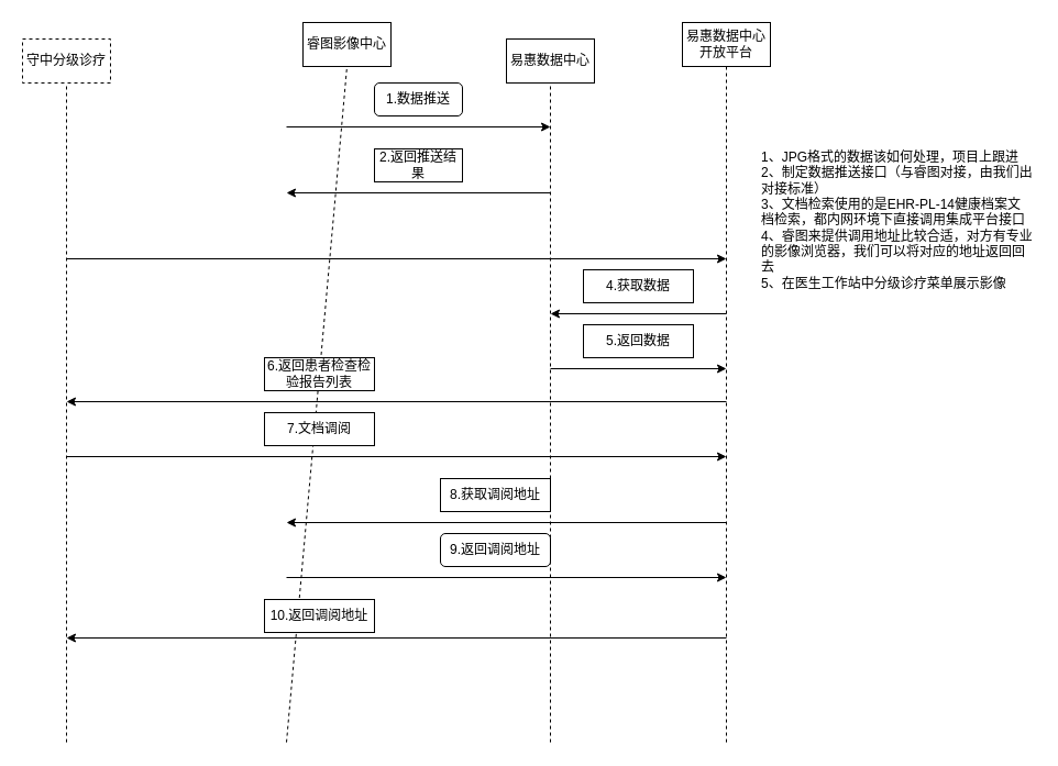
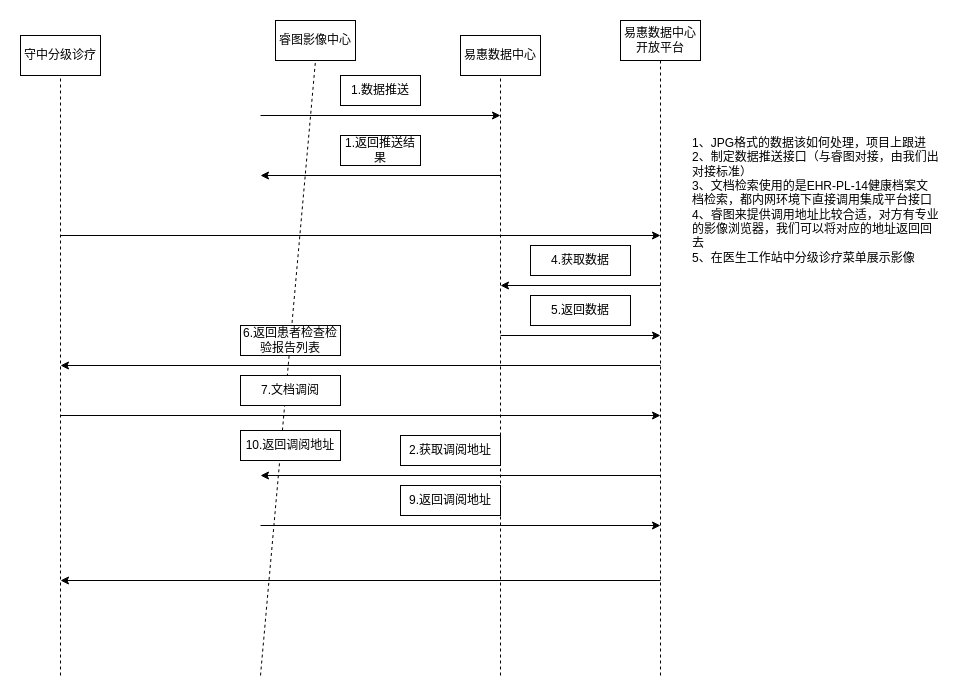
- <mxCell id="2" value="守中分级诊疗" style="rounded=0;whiteSpace=wrap;html=1;dashed=1;" vertex="1" parent="1"><mxGeometry x="20" y="35" width="80" height="40" as="geometry" /></mxCell>
+ <mxCell id="2" value="守中分级诊疗" style="rounded=0;whiteSpace=wrap;html=1;" vertex="1" parent="1"><mxGeometry x="20" y="35" width="80" height="40" as="geometry" /></mxCell>
- <mxCell id="9" value="1.数据推送" style="whiteSpace=wrap;html=1;rounded=1;" vertex="1" parent="1"><mxGeometry x="340" y="75" width="80" height="30" as="geometry" /></mxCell>
+ <mxCell id="9" value="1.数据推送" style="rounded=0;whiteSpace=wrap;html=1;" vertex="1" parent="1"><mxGeometry x="340" y="75" width="80" height="30" as="geometry" /></mxCell>
- <mxCell id="10" value="2.返回推送结果" style="rounded=0;whiteSpace=wrap;html=1;" vertex="1" parent="1"><mxGeometry x="340" y="135" width="80" height="30" as="geometry" /></mxCell>
+ <mxCell id="10" value="1.返回推送结果" style="rounded=0;whiteSpace=wrap;html=1;" vertex="1" parent="1"><mxGeometry x="340" y="135" width="80" height="30" as="geometry" /></mxCell>
- <mxCell id="24" value="8.获取调阅地址" style="rounded=0;whiteSpace=wrap;html=1;" vertex="1" parent="1"><mxGeometry x="400" y="435" width="100" height="30" as="geometry" /></mxCell>
+ <mxCell id="24" value="2.获取调阅地址" style="rounded=0;whiteSpace=wrap;html=1;" vertex="1" parent="1"><mxGeometry x="400" y="435" width="100" height="30" as="geometry" /></mxCell>
- <mxCell id="26" value="9.返回调阅地址" style="whiteSpace=wrap;html=1;rounded=1;" vertex="1" parent="1"><mxGeometry x="400" y="485" width="100" height="30" as="geometry" /></mxCell>
+ <mxCell id="26" value="9.返回调阅地址" style="rounded=0;whiteSpace=wrap;html=1;" vertex="1" parent="1"><mxGeometry x="400" y="485" width="100" height="30" as="geometry" /></mxCell>
- <mxCell id="28" value="10.返回调阅地址" style="rounded=0;whiteSpace=wrap;html=1;" vertex="1" parent="1"><mxGeometry x="240" y="545" width="100" height="30" as="geometry" /></mxCell>
+ <mxCell id="28" value="10.返回调阅地址" style="rounded=0;whiteSpace=wrap;html=1;" vertex="1" parent="1"><mxGeometry x="240" y="430" width="100" height="30" as="geometry" /></mxCell>
